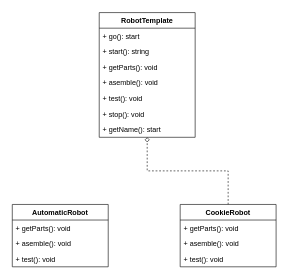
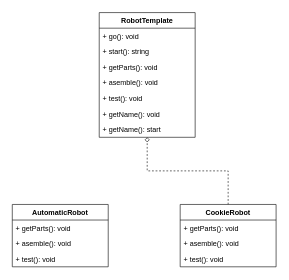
- <mxCell id="3" value="+ go(): start" style="text;strokeColor=none;fillColor=none;align=left;verticalAlign=top;spacingLeft=4;spacingRight=4;overflow=hidden;rotatable=0;points=[[0,0.5],[1,0.5]];portConstraint=eastwest;" vertex="1" parent="2"><mxGeometry y="26" width="160" height="26" as="geometry" /></mxCell>
+ <mxCell id="3" value="+ go(): void" style="text;strokeColor=none;fillColor=none;align=left;verticalAlign=top;spacingLeft=4;spacingRight=4;overflow=hidden;rotatable=0;points=[[0,0.5],[1,0.5]];portConstraint=eastwest;" vertex="1" parent="2"><mxGeometry y="26" width="160" height="26" as="geometry" /></mxCell>
- <mxCell id="8" value="+ stop(): void" style="text;strokeColor=none;fillColor=none;align=left;verticalAlign=top;spacingLeft=4;spacingRight=4;overflow=hidden;rotatable=0;points=[[0,0.5],[1,0.5]];portConstraint=eastwest;" vertex="1" parent="2"><mxGeometry y="156" width="160" height="26" as="geometry" /></mxCell>
+ <mxCell id="8" value="+ getName(): void" style="text;strokeColor=none;fillColor=none;align=left;verticalAlign=top;spacingLeft=4;spacingRight=4;overflow=hidden;rotatable=0;points=[[0,0.5],[1,0.5]];portConstraint=eastwest;" vertex="1" parent="2"><mxGeometry y="156" width="160" height="26" as="geometry" /></mxCell>
